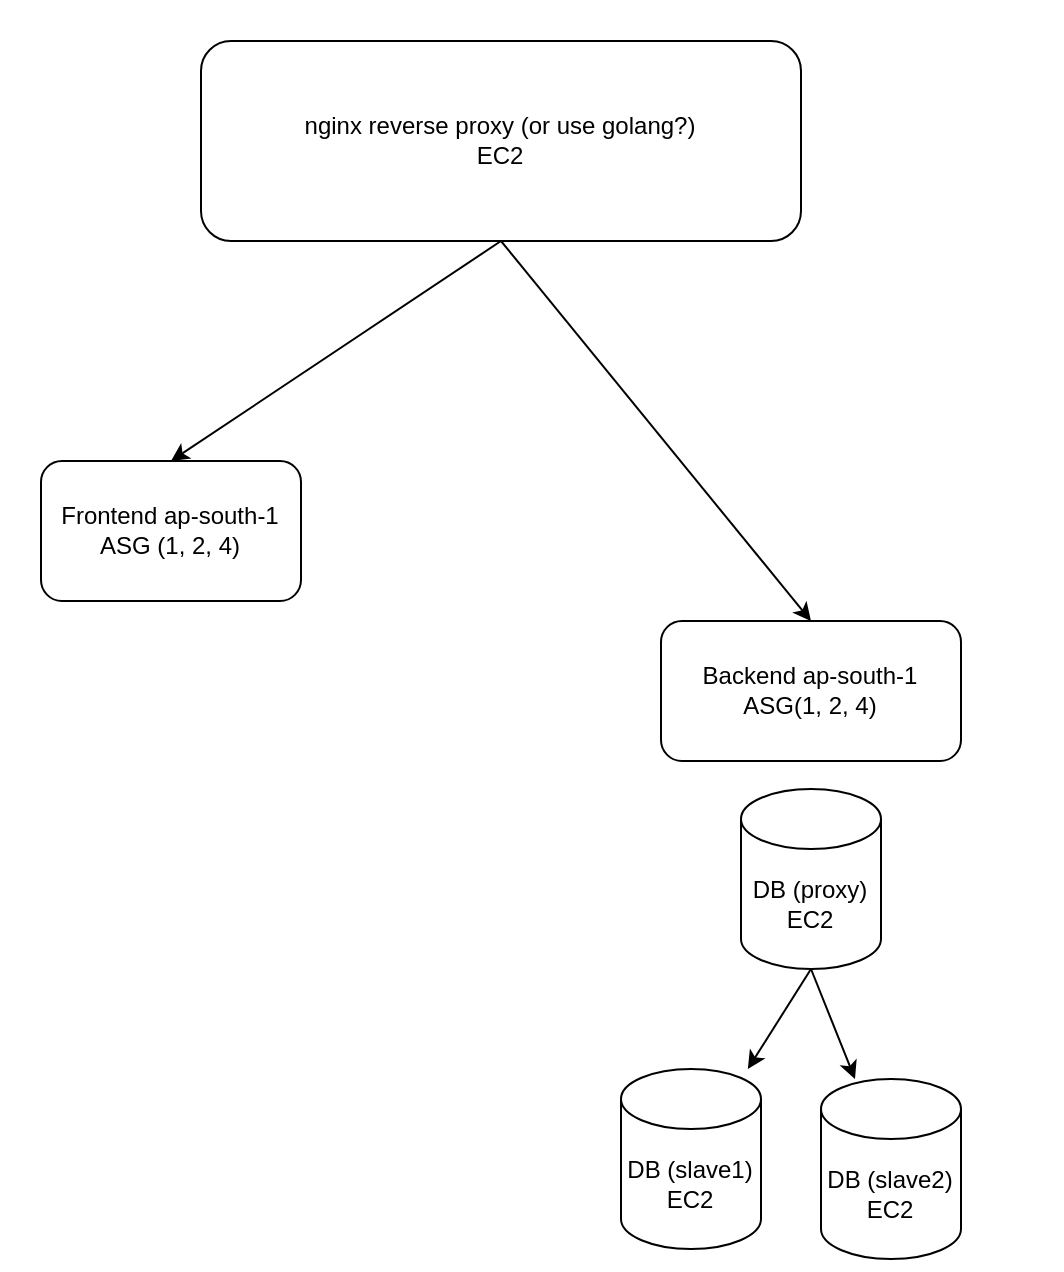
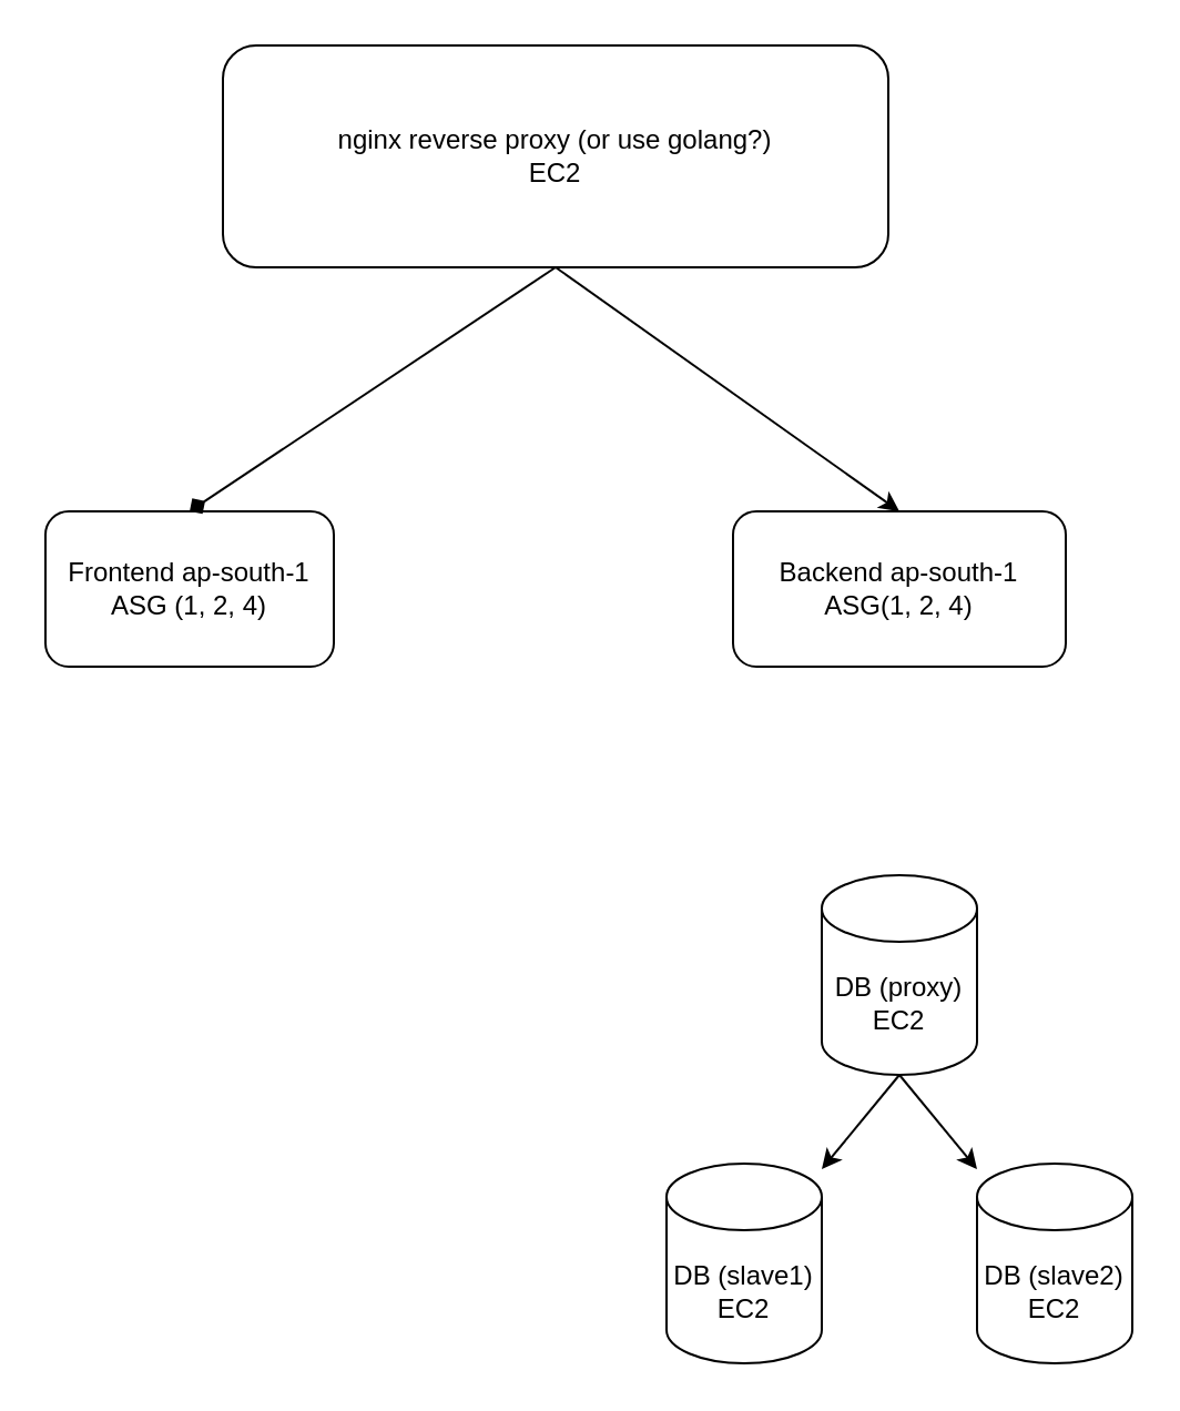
- <mxCell id="7" value="" style="endArrow=classic;html=1;rounded=0;exitX=0.5;exitY=1;exitDx=0;exitDy=0;entryX=0.5;entryY=0;entryDx=0;entryDy=0;" parent="1" source="4" target="2" edge="1"><mxGeometry width="50" height="50" relative="1" as="geometry"><mxPoint x="10" y="250" as="sourcePoint" /><mxPoint x="41.111" y="110" as="targetPoint" /></mxGeometry></mxCell>
+ <mxCell id="7" value="" style="endArrow=diamond;html=1;rounded=0;exitX=0.5;exitY=1;exitDx=0;exitDy=0;entryX=0.5;entryY=0;entryDx=0;entryDy=0;" parent="1" source="4" target="2" edge="1"><mxGeometry width="50" height="50" relative="1" as="geometry"><mxPoint x="10" y="250" as="sourcePoint" /><mxPoint x="41.111" y="110" as="targetPoint" /></mxGeometry></mxCell>
- <mxCell id="3" value="Backend ap-south-1&lt;br&gt;&lt;div&gt;&lt;span style=&quot;background-color: transparent; color: light-dark(rgb(0, 0, 0), rgb(255, 255, 255));&quot;&gt;ASG&lt;/span&gt;&lt;span style=&quot;background-color: transparent; color: light-dark(rgb(0, 0, 0), rgb(255, 255, 255));&quot;&gt;(1, 2, 4)&lt;/span&gt;&lt;/div&gt;" style="rounded=1;whiteSpace=wrap;html=1;" parent="1" vertex="1"><mxGeometry x="330" y="310" width="150" height="70" as="geometry" /></mxCell>
+ <mxCell id="3" value="Backend ap-south-1&lt;br&gt;&lt;div&gt;&lt;span style=&quot;background-color: transparent; color: light-dark(rgb(0, 0, 0), rgb(255, 255, 255));&quot;&gt;ASG&lt;/span&gt;&lt;span style=&quot;background-color: transparent; color: light-dark(rgb(0, 0, 0), rgb(255, 255, 255));&quot;&gt;(1, 2, 4)&lt;/span&gt;&lt;/div&gt;" style="rounded=1;whiteSpace=wrap;html=1;" parent="1" vertex="1"><mxGeometry x="330" y="230" width="150" height="70" as="geometry" /></mxCell>
- <mxCell id="8" value="DB (slave1)&lt;div&gt;EC2&lt;/div&gt;" style="shape=cylinder3;whiteSpace=wrap;html=1;boundedLbl=1;backgroundOutline=1;size=15;" parent="1" vertex="1"><mxGeometry x="310" y="534" width="70" height="90" as="geometry" /></mxCell>
+ <mxCell id="8" value="DB (slave1)&lt;div&gt;EC2&lt;/div&gt;" style="shape=cylinder3;whiteSpace=wrap;html=1;boundedLbl=1;backgroundOutline=1;size=15;" parent="1" vertex="1"><mxGeometry x="300" y="524" width="70" height="90" as="geometry" /></mxCell>
- <mxCell id="9" value="DB (slave2)&lt;div&gt;EC2&lt;/div&gt;" style="shape=cylinder3;whiteSpace=wrap;html=1;boundedLbl=1;backgroundOutline=1;size=15;" parent="1" vertex="1"><mxGeometry x="410" y="539" width="70" height="90" as="geometry" /></mxCell>
+ <mxCell id="9" value="DB (slave2)&lt;div&gt;EC2&lt;/div&gt;" style="shape=cylinder3;whiteSpace=wrap;html=1;boundedLbl=1;backgroundOutline=1;size=15;" parent="1" vertex="1"><mxGeometry x="440" y="524" width="70" height="90" as="geometry" /></mxCell>
